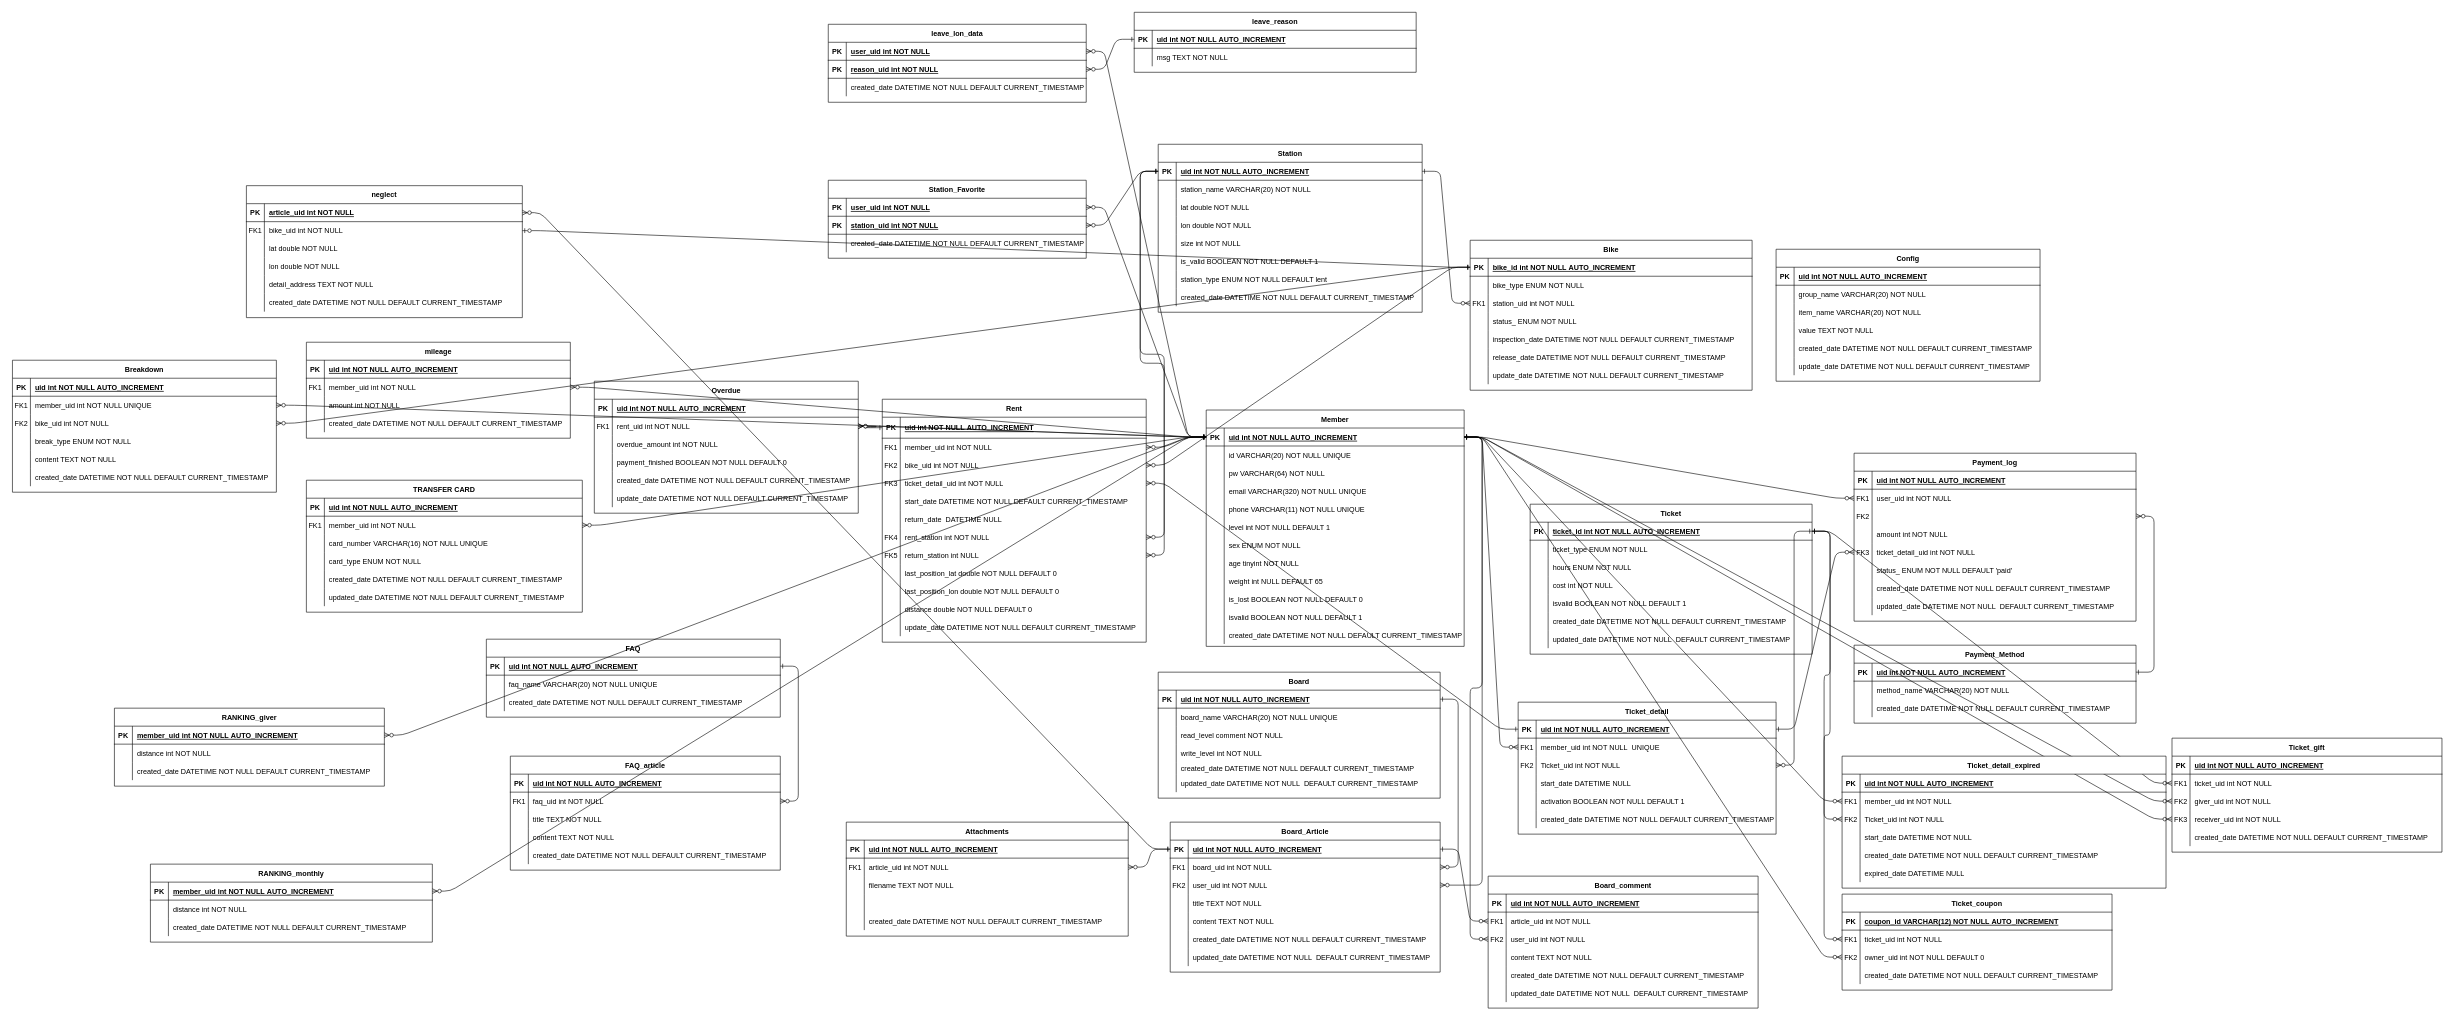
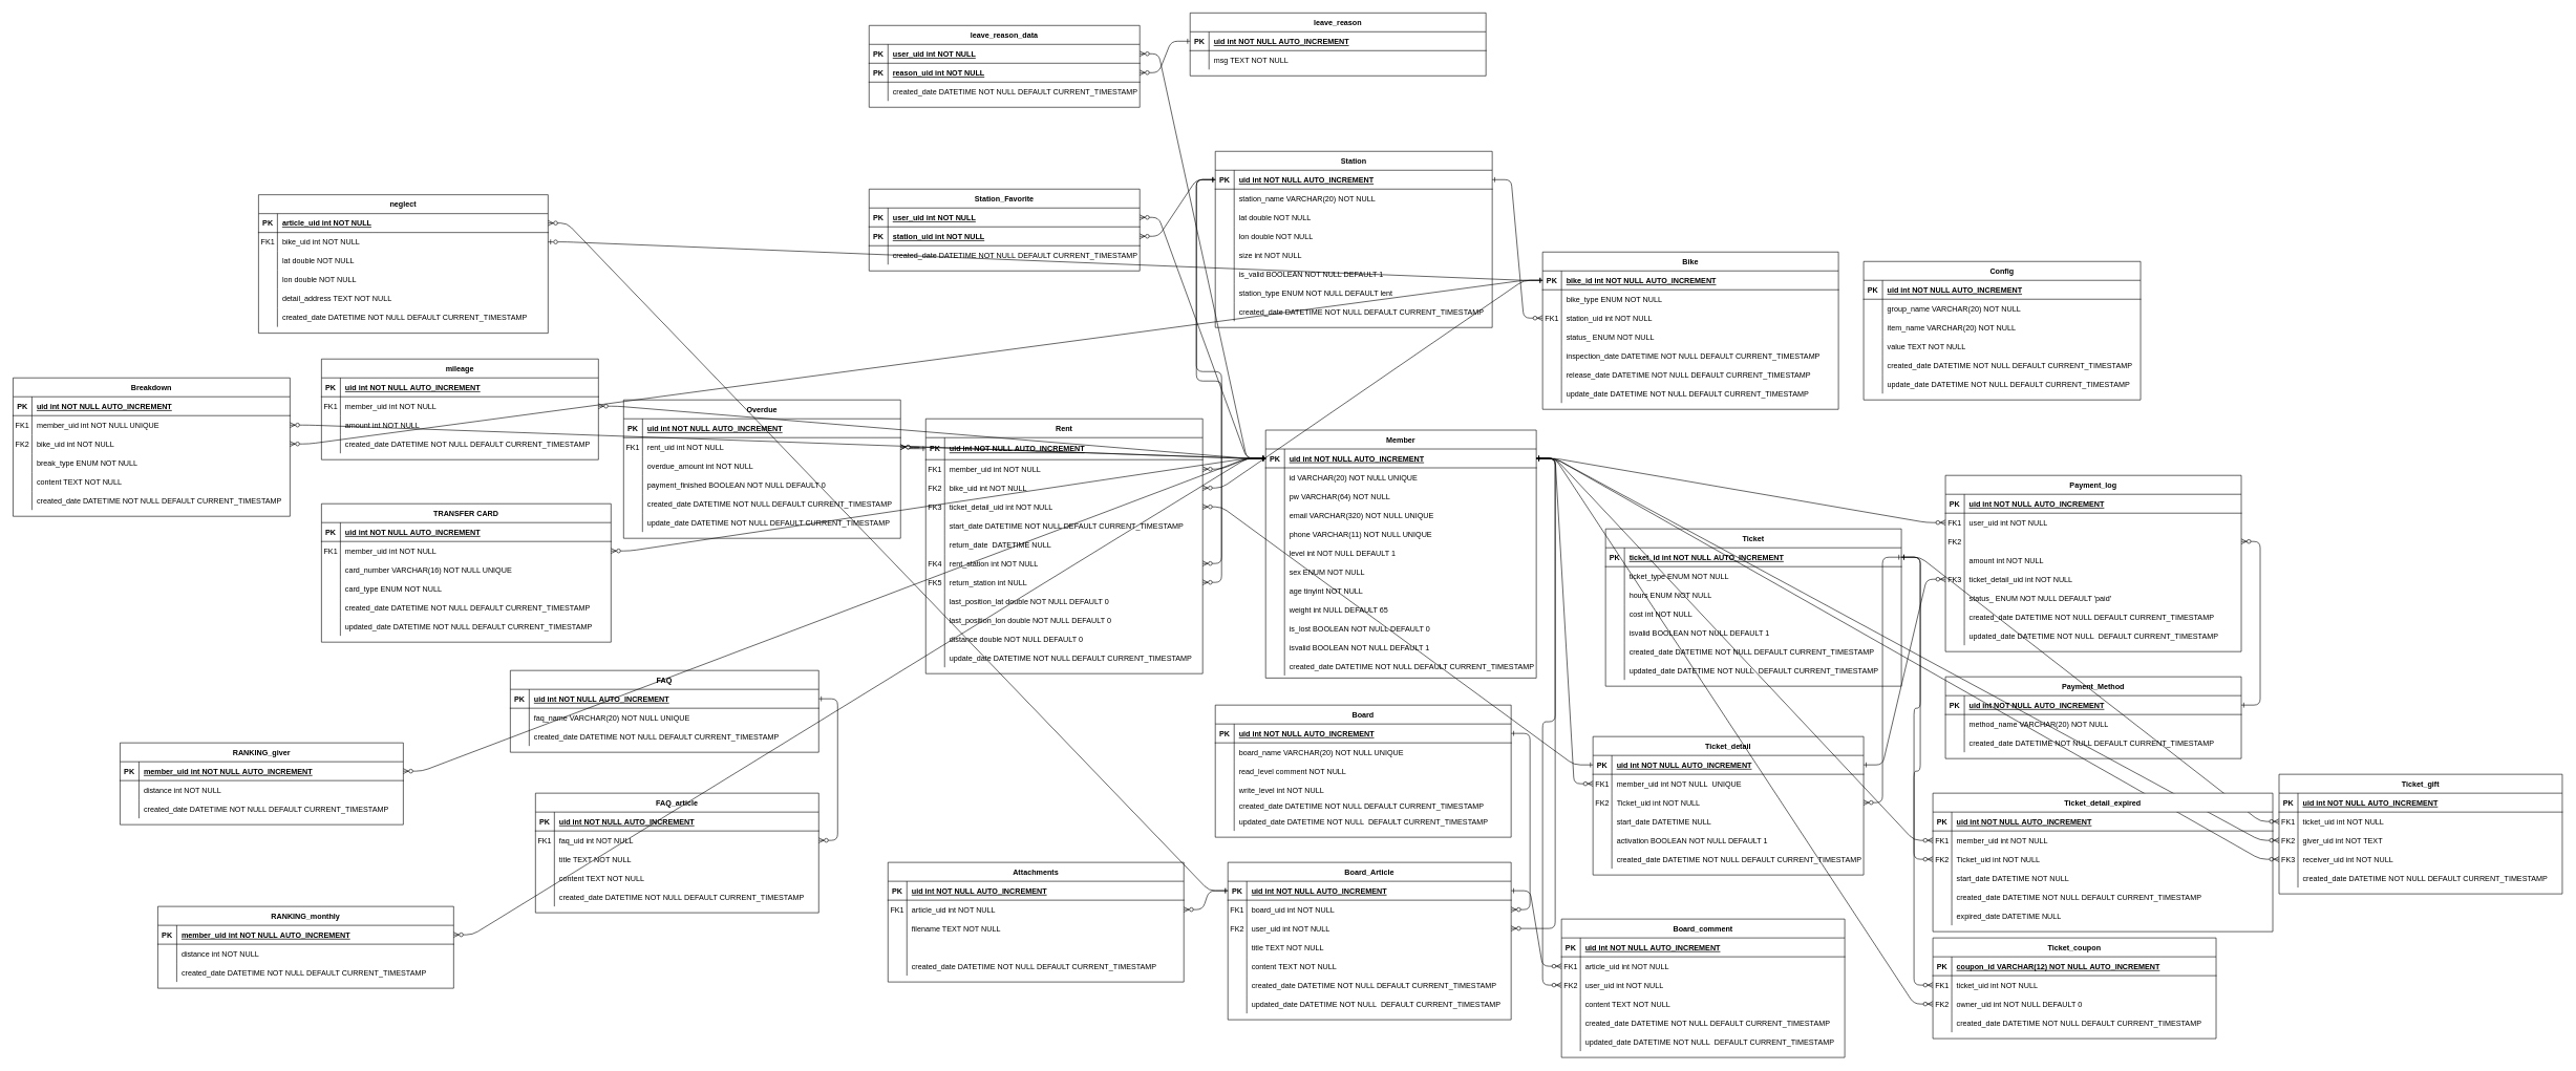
- <mxCell id="521" value="leave_lon_data" style="shape=table;startSize=30;container=1;collapsible=1;childLayout=tableLayout;fixedRows=1;rowLines=0;fontStyle=1;align=center;resizeLast=1;" vertex="1" parent="1"><mxGeometry x="1380" y="40" width="430" height="130" as="geometry" /></mxCell>
+ <mxCell id="521" value="leave_reason_data" style="shape=table;startSize=30;container=1;collapsible=1;childLayout=tableLayout;fixedRows=1;rowLines=0;fontStyle=1;align=center;resizeLast=1;" vertex="1" parent="1"><mxGeometry x="1380" y="40" width="430" height="130" as="geometry" /></mxCell>
- <mxCell id="315" value="giver_uid int NOT NULL" style="shape=partialRectangle;overflow=hidden;connectable=0;fillColor=none;top=0;left=0;bottom=0;right=0;align=left;spacingLeft=6;" parent="313" vertex="1"><mxGeometry x="30" width="420" height="30" as="geometry"><mxRectangle width="420" height="30" as="alternateBounds" /></mxGeometry></mxCell>
+ <mxCell id="315" value="giver_uid int NOT TEXT" style="shape=partialRectangle;overflow=hidden;connectable=0;fillColor=none;top=0;left=0;bottom=0;right=0;align=left;spacingLeft=6;" parent="313" vertex="1"><mxGeometry x="30" width="420" height="30" as="geometry"><mxRectangle width="420" height="30" as="alternateBounds" /></mxGeometry></mxCell>
